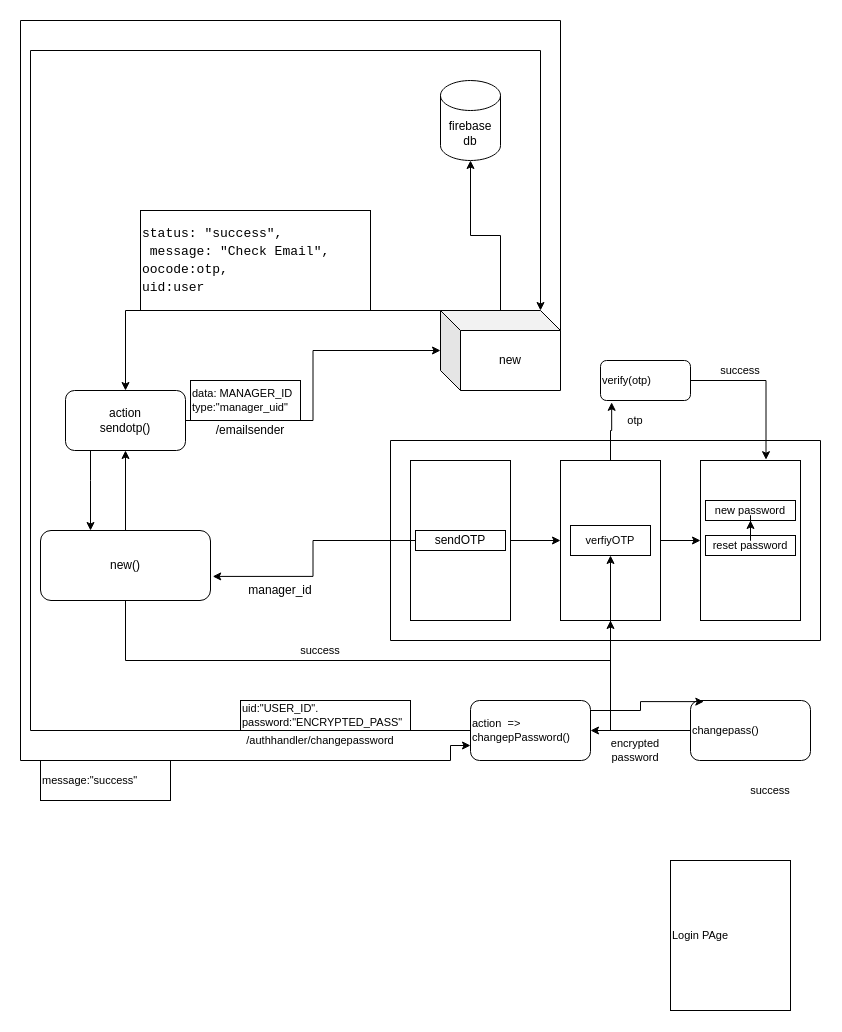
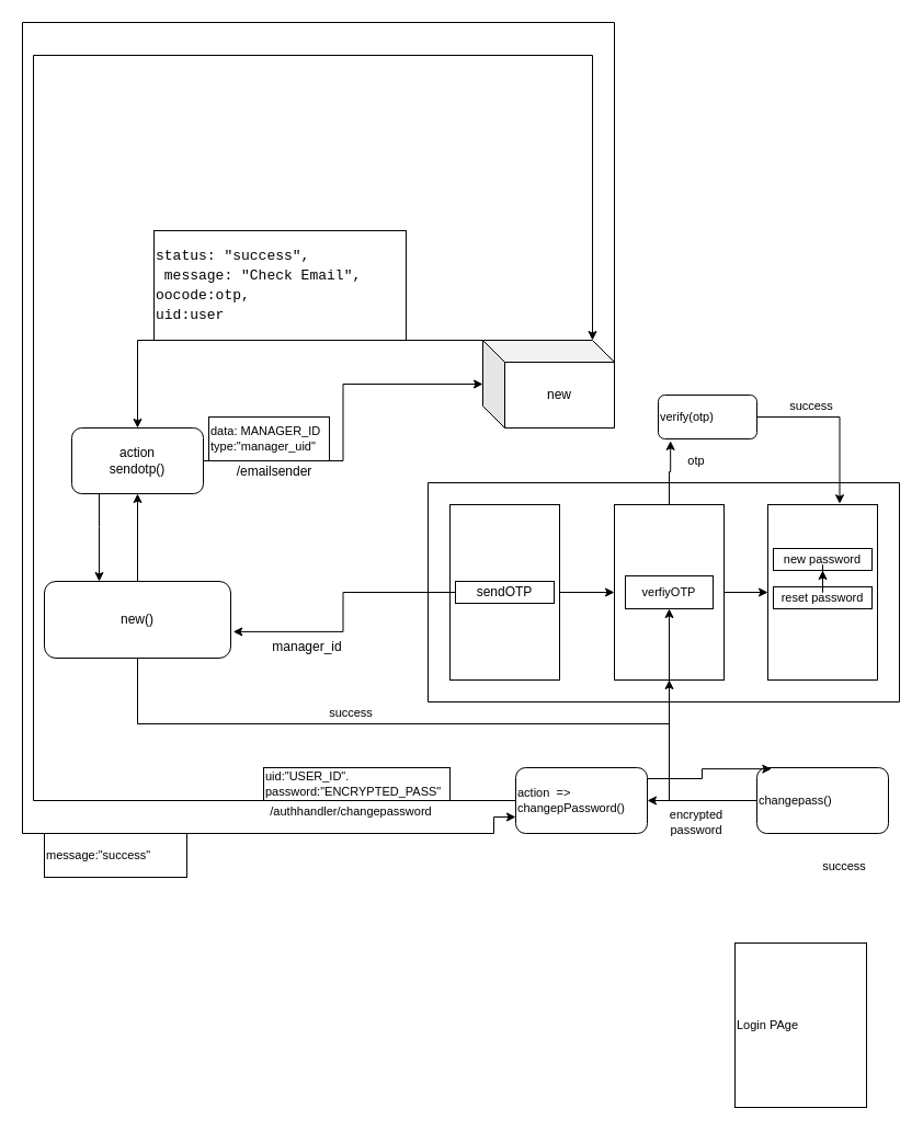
- <mxCell id="6" value="firebase&lt;br&gt;db" style="shape=cylinder3;whiteSpace=wrap;html=1;boundedLbl=1;backgroundOutline=1;size=15;" vertex="1" parent="1"><mxGeometry x="440" y="80" width="60" height="80" as="geometry" /></mxCell>
- <mxCell id="2" style="edgeStyle=orthogonalEdgeStyle;rounded=0;orthogonalLoop=1;jettySize=auto;html=1;entryX=0.5;entryY=1;entryDx=0;entryDy=0;entryPerimeter=0;fontSize=11;" edge="1" parent="1" source="5" target="6"><mxGeometry relative="1" as="geometry" /></mxCell>
